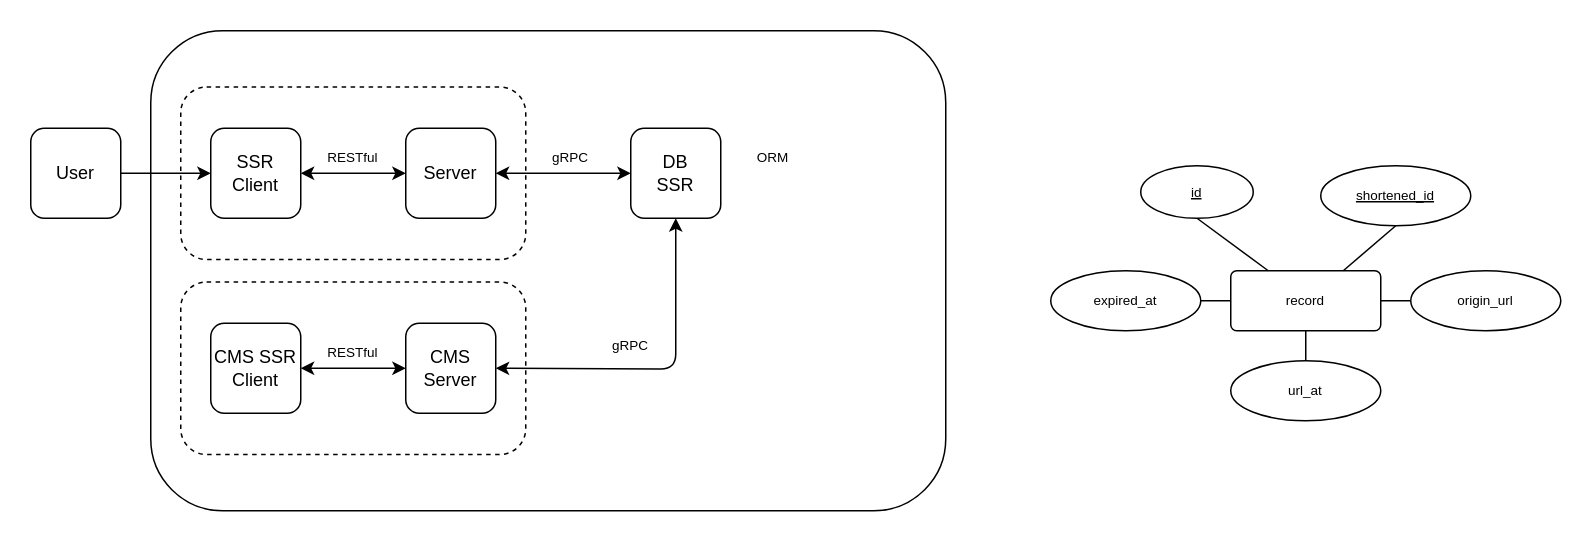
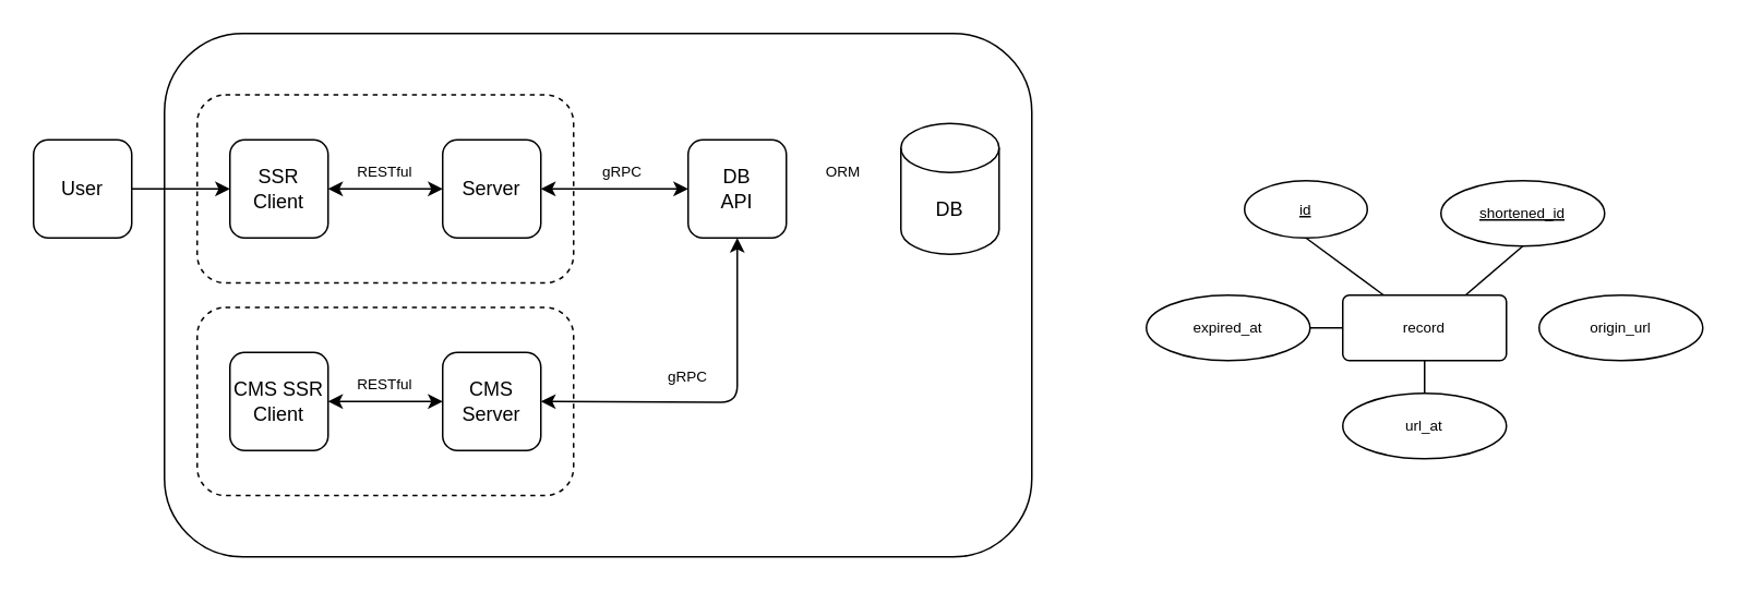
- <mxCell id="6" value="DB&lt;br&gt;SSR" style="rounded=1;whiteSpace=wrap;html=1;" vertex="1" parent="3"><mxGeometry x="400" y="65" width="60" height="60" as="geometry" /></mxCell>
+ <mxCell id="6" value="DB&lt;br&gt;API" style="rounded=1;whiteSpace=wrap;html=1;" vertex="1" parent="3"><mxGeometry x="400" y="65" width="60" height="60" as="geometry" /></mxCell>
+ <mxCell id="5" value="DB" style="shape=cylinder3;whiteSpace=wrap;html=1;boundedLbl=1;backgroundOutline=1;size=15;" vertex="1" parent="3"><mxGeometry x="530" y="55" width="60" height="80" as="geometry" /></mxCell>
- <mxCell id="26" style="edgeStyle=none;html=1;exitX=0;exitY=0.5;exitDx=0;exitDy=0;entryX=1;entryY=0.5;entryDx=0;entryDy=0;fontSize=9;startArrow=none;startFill=0;endArrow=none;endFill=0;" edge="1" parent="1" source="27" target="2"><mxGeometry relative="1" as="geometry" /></mxCell>
